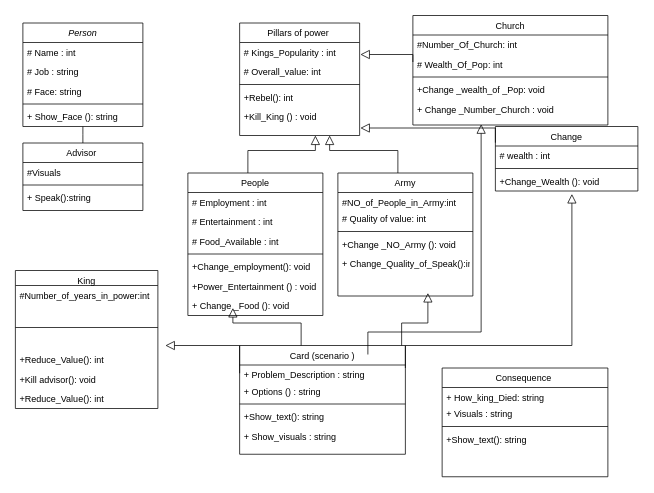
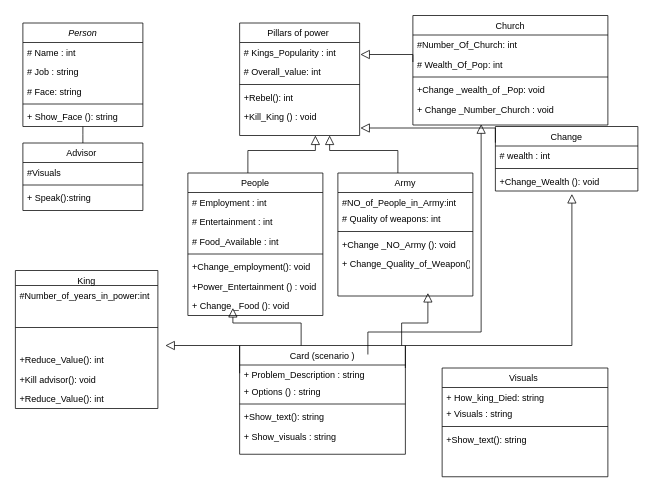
- <mxCell id="37" value="# Quality of value: int" style="text;align=left;verticalAlign=top;spacingLeft=4;spacingRight=4;overflow=hidden;rotatable=0;points=[[0,0.5],[1,0.5]];portConstraint=eastwest;rounded=0;shadow=0;html=0;" parent="35" vertex="1"><mxGeometry y="48" width="180" height="26" as="geometry" /></mxCell>
+ <mxCell id="37" value="# Quality of weapons: int" style="text;align=left;verticalAlign=top;spacingLeft=4;spacingRight=4;overflow=hidden;rotatable=0;points=[[0,0.5],[1,0.5]];portConstraint=eastwest;rounded=0;shadow=0;html=0;" parent="35" vertex="1"><mxGeometry y="48" width="180" height="26" as="geometry" /></mxCell>
- <mxCell id="40" value="+ Change_Quality_of_Speak():int" style="text;align=left;verticalAlign=top;spacingLeft=4;spacingRight=4;overflow=hidden;rotatable=0;points=[[0,0.5],[1,0.5]];portConstraint=eastwest;rounded=0;shadow=0;html=0;" parent="35" vertex="1"><mxGeometry y="108" width="180" height="26" as="geometry" /></mxCell>
+ <mxCell id="40" value="+ Change_Quality_of_Weapon():int" style="text;align=left;verticalAlign=top;spacingLeft=4;spacingRight=4;overflow=hidden;rotatable=0;points=[[0,0.5],[1,0.5]];portConstraint=eastwest;rounded=0;shadow=0;html=0;" parent="35" vertex="1"><mxGeometry y="108" width="180" height="26" as="geometry" /></mxCell>
- <mxCell id="65" value="Consequence " style="swimlane;fontStyle=0;align=center;verticalAlign=top;childLayout=stackLayout;horizontal=1;startSize=26;horizontalStack=0;resizeParent=1;resizeLast=0;collapsible=1;marginBottom=0;rounded=0;shadow=0;strokeWidth=1;" parent="1" vertex="1"><mxGeometry x="589" y="490" width="221" height="145" as="geometry"><mxRectangle x="550" y="140" width="160" height="26" as="alternateBounds" /></mxGeometry></mxCell>
+ <mxCell id="65" value="Visuals " style="swimlane;fontStyle=0;align=center;verticalAlign=top;childLayout=stackLayout;horizontal=1;startSize=26;horizontalStack=0;resizeParent=1;resizeLast=0;collapsible=1;marginBottom=0;rounded=0;shadow=0;strokeWidth=1;" parent="1" vertex="1"><mxGeometry x="589" y="490" width="221" height="145" as="geometry"><mxRectangle x="550" y="140" width="160" height="26" as="alternateBounds" /></mxGeometry></mxCell>
